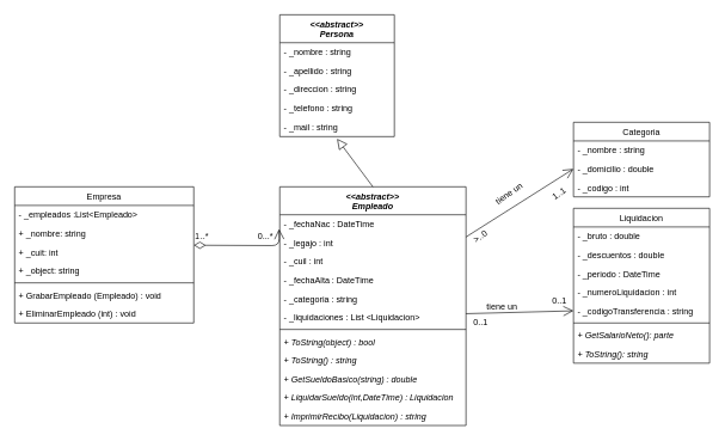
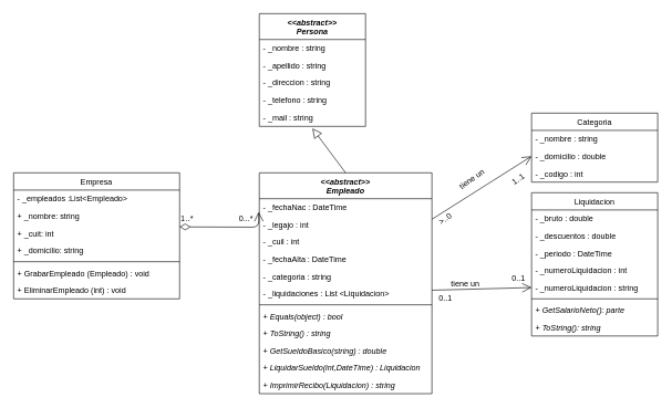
- <mxCell id="26" value="+ _object: string" style="text;strokeColor=none;fillColor=none;align=left;verticalAlign=top;spacingLeft=4;spacingRight=4;overflow=hidden;rotatable=0;points=[[0,0.5],[1,0.5]];portConstraint=eastwest;" parent="22" vertex="1"><mxGeometry y="104" width="250" height="26" as="geometry" /></mxCell>
+ <mxCell id="26" value="+ _domicilio: string" style="text;strokeColor=none;fillColor=none;align=left;verticalAlign=top;spacingLeft=4;spacingRight=4;overflow=hidden;rotatable=0;points=[[0,0.5],[1,0.5]];portConstraint=eastwest;" parent="22" vertex="1"><mxGeometry y="104" width="250" height="26" as="geometry" /></mxCell>
- <mxCell id="46" value="- _codigoTransferencia : string" style="text;strokeColor=none;fillColor=none;align=left;verticalAlign=top;spacingLeft=4;spacingRight=4;overflow=hidden;rotatable=0;points=[[0,0.5],[1,0.5]];portConstraint=eastwest;" parent="41" vertex="1"><mxGeometry y="130" width="190" height="26" as="geometry" /></mxCell>
+ <mxCell id="46" value="- _numeroLiquidacion : string" style="text;strokeColor=none;fillColor=none;align=left;verticalAlign=top;spacingLeft=4;spacingRight=4;overflow=hidden;rotatable=0;points=[[0,0.5],[1,0.5]];portConstraint=eastwest;" parent="41" vertex="1"><mxGeometry y="130" width="190" height="26" as="geometry" /></mxCell>
- <mxCell id="10" value="+ ToString(object) : bool" style="text;align=left;verticalAlign=top;spacingLeft=4;spacingRight=4;overflow=hidden;rotatable=0;points=[[0,0.5],[1,0.5]];portConstraint=eastwest;fontStyle=2" parent="2" vertex="1"><mxGeometry y="203" width="260" height="26" as="geometry" /></mxCell>
+ <mxCell id="10" value="+ Equals(object) : bool" style="text;align=left;verticalAlign=top;spacingLeft=4;spacingRight=4;overflow=hidden;rotatable=0;points=[[0,0.5],[1,0.5]];portConstraint=eastwest;fontStyle=2" parent="2" vertex="1"><mxGeometry y="203" width="260" height="26" as="geometry" /></mxCell>
